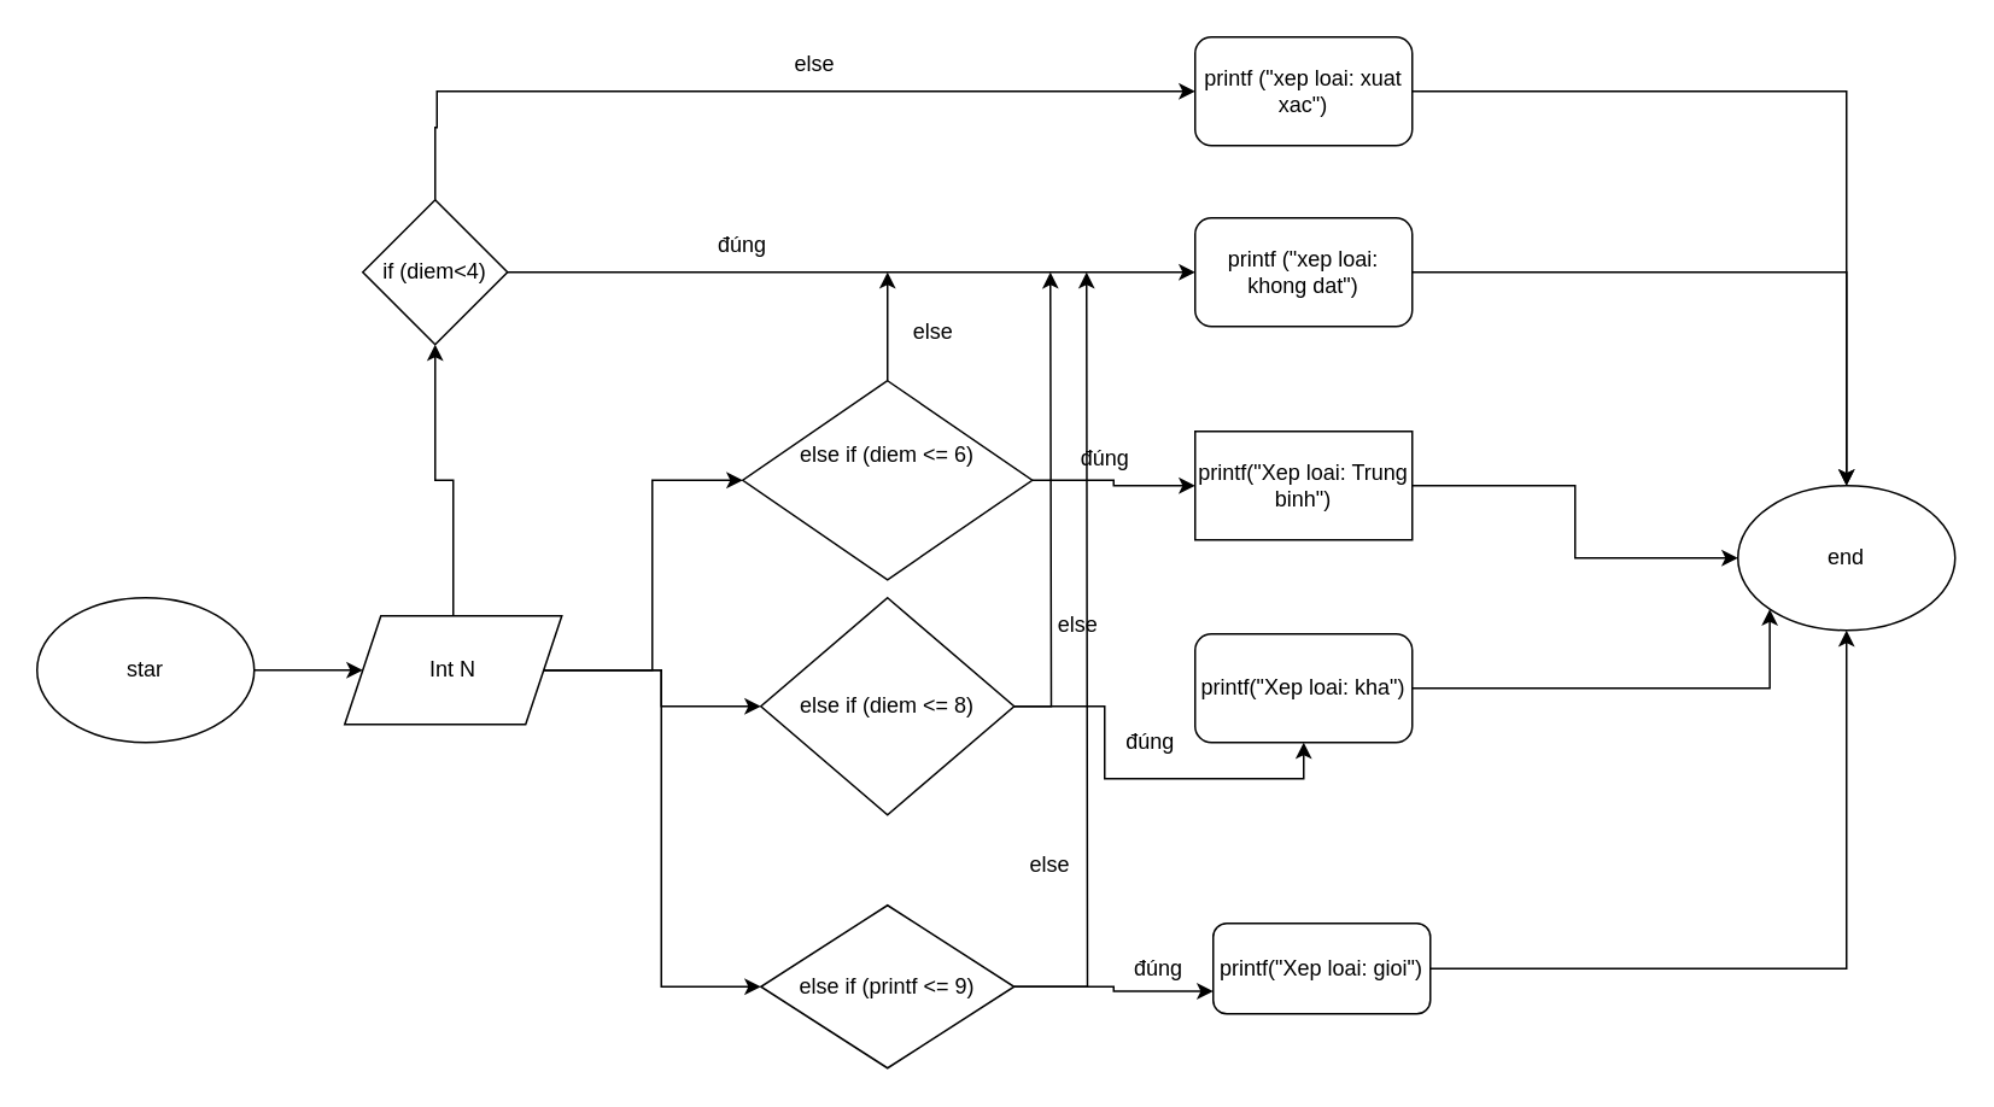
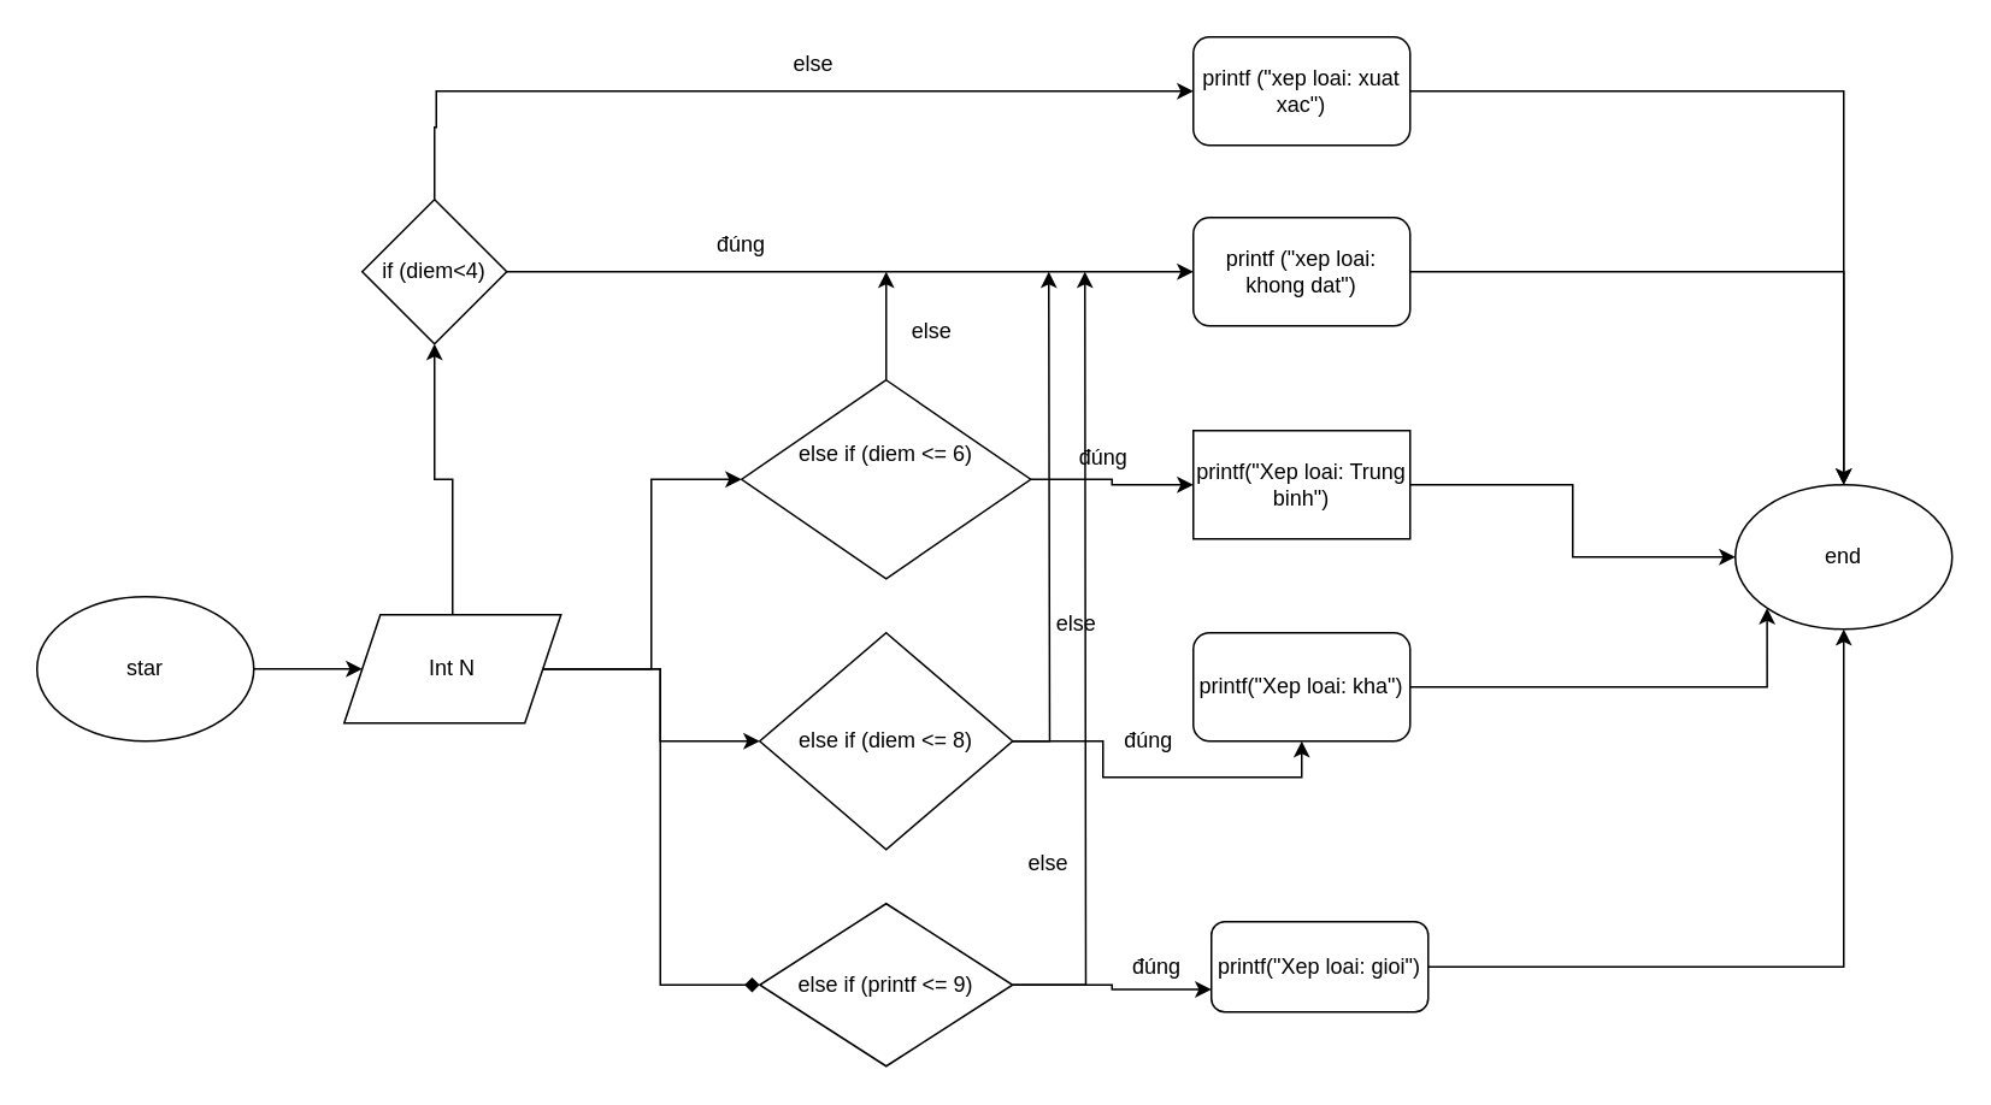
- <mxCell id="21" value="&lt;span class=&quot;hljs-keyword&quot;&gt;else&lt;/span&gt; &lt;span class=&quot;hljs-keyword&quot;&gt;if&lt;/span&gt; (diem &amp;lt;= &lt;span class=&quot;hljs-number&quot;&gt;8&lt;/span&gt;)" style="rhombus;whiteSpace=wrap;html=1;" vertex="1" parent="1"><mxGeometry x="420" y="330" width="140" height="120" as="geometry" /></mxCell>
+ <mxCell id="21" value="&lt;span class=&quot;hljs-keyword&quot;&gt;else&lt;/span&gt; &lt;span class=&quot;hljs-keyword&quot;&gt;if&lt;/span&gt; (diem &amp;lt;= &lt;span class=&quot;hljs-number&quot;&gt;8&lt;/span&gt;)" style="rhombus;whiteSpace=wrap;html=1;" vertex="1" parent="1"><mxGeometry x="420" y="350" width="140" height="120" as="geometry" /></mxCell>
- <mxCell id="7" style="edgeStyle=orthogonalEdgeStyle;rounded=0;orthogonalLoop=1;jettySize=auto;html=1;entryX=0;entryY=0.5;entryDx=0;entryDy=0;" edge="1" parent="1" source="8" target="30"><mxGeometry relative="1" as="geometry" /></mxCell>
+ <mxCell id="7" style="edgeStyle=orthogonalEdgeStyle;rounded=0;orthogonalLoop=1;jettySize=auto;html=1;entryX=0;entryY=0.5;entryDx=0;entryDy=0;endArrow=diamond;" edge="1" parent="1" source="8" target="30"><mxGeometry relative="1" as="geometry" /></mxCell>
